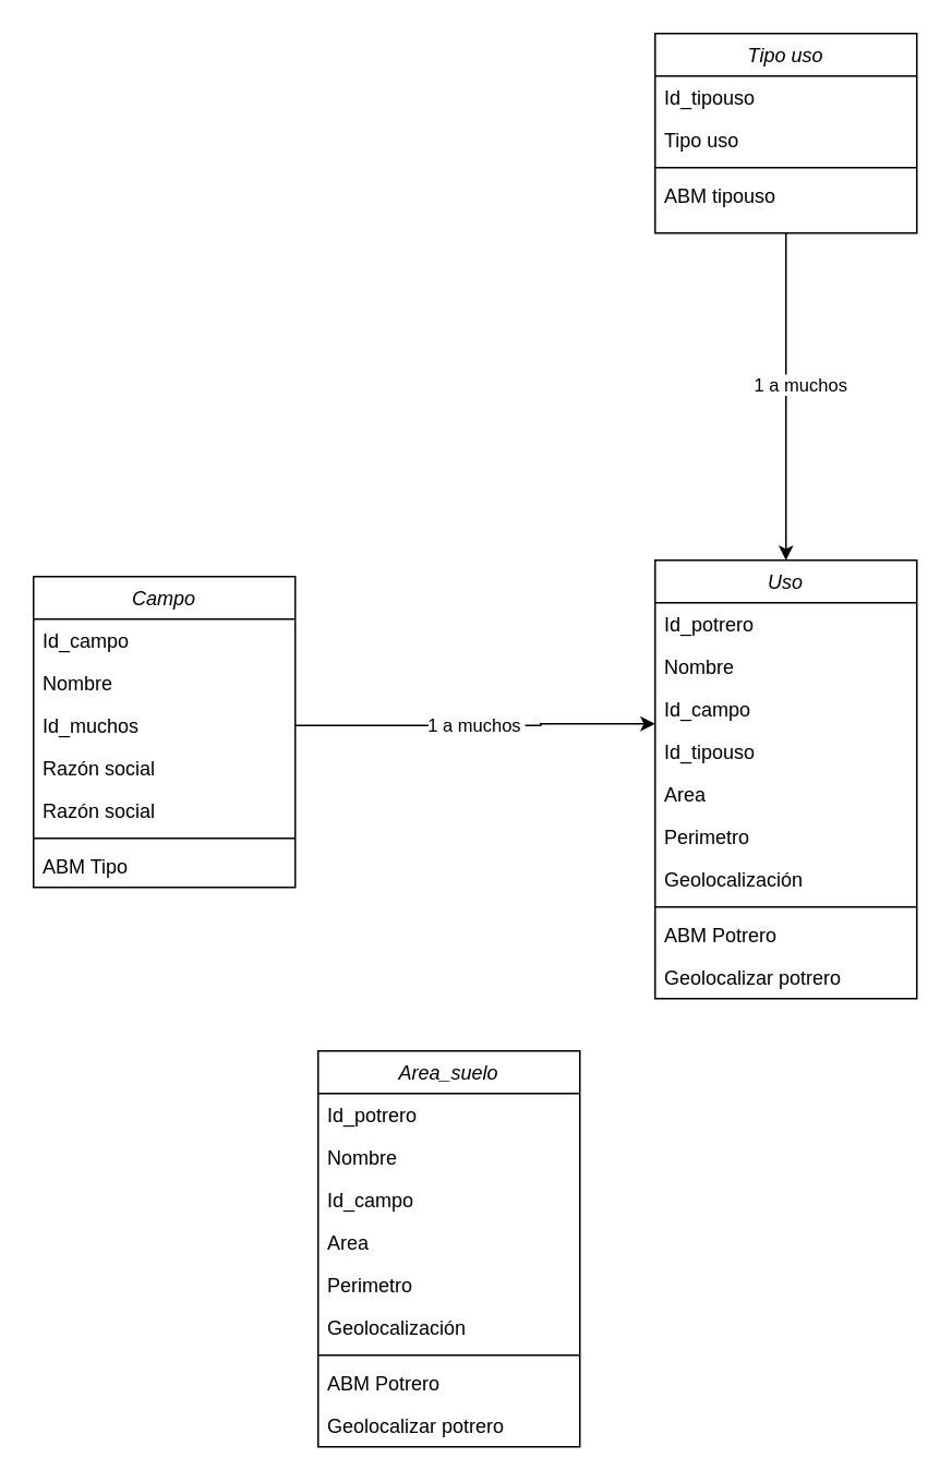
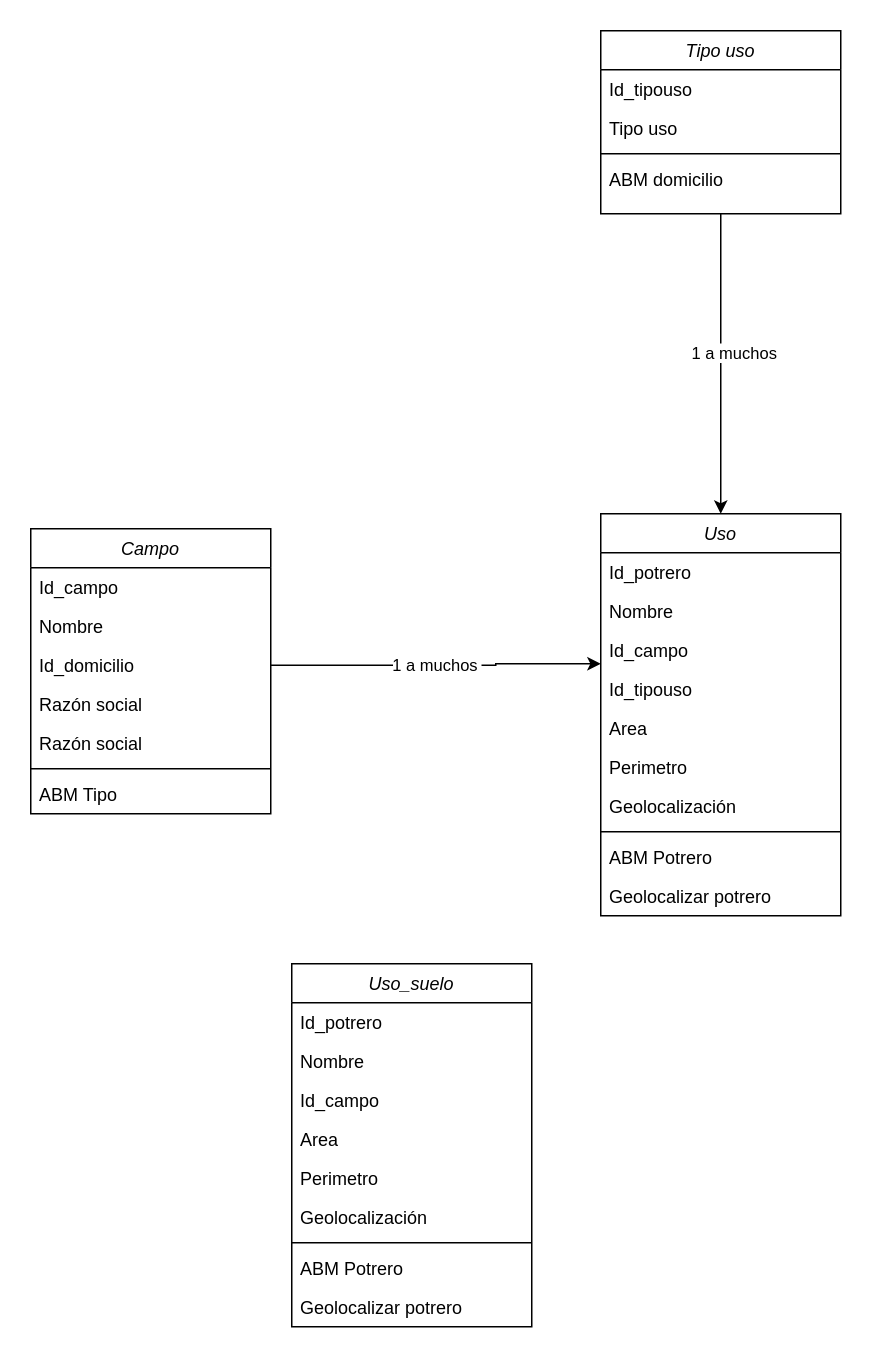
- <mxCell id="38" value="ABM tipouso" style="text;align=left;verticalAlign=top;spacingLeft=4;spacingRight=4;overflow=hidden;rotatable=0;points=[[0,0.5],[1,0.5]];portConstraint=eastwest;" vertex="1" parent="34"><mxGeometry y="86" width="160" height="26" as="geometry" /></mxCell>
+ <mxCell id="38" value="ABM domicilio" style="text;align=left;verticalAlign=top;spacingLeft=4;spacingRight=4;overflow=hidden;rotatable=0;points=[[0,0.5],[1,0.5]];portConstraint=eastwest;" vertex="1" parent="34"><mxGeometry y="86" width="160" height="26" as="geometry" /></mxCell>
- <mxCell id="5" value="Id_muchos" style="text;align=left;verticalAlign=top;spacingLeft=4;spacingRight=4;overflow=hidden;rotatable=0;points=[[0,0.5],[1,0.5]];portConstraint=eastwest;rounded=0;shadow=0;html=0;" parent="2" vertex="1"><mxGeometry y="78" width="160" height="26" as="geometry" /></mxCell>
+ <mxCell id="5" value="Id_domicilio" style="text;align=left;verticalAlign=top;spacingLeft=4;spacingRight=4;overflow=hidden;rotatable=0;points=[[0,0.5],[1,0.5]];portConstraint=eastwest;rounded=0;shadow=0;html=0;" parent="2" vertex="1"><mxGeometry y="78" width="160" height="26" as="geometry" /></mxCell>
- <mxCell id="22" value="Area_suelo" style="swimlane;fontStyle=2;align=center;verticalAlign=top;childLayout=stackLayout;horizontal=1;startSize=26;horizontalStack=0;resizeParent=1;resizeLast=0;collapsible=1;marginBottom=0;rounded=0;shadow=0;strokeWidth=1;" vertex="1" parent="1"><mxGeometry x="194" y="642" width="160" height="242" as="geometry"><mxRectangle x="230" y="140" width="160" height="26" as="alternateBounds" /></mxGeometry></mxCell>
+ <mxCell id="22" value="Uso_suelo" style="swimlane;fontStyle=2;align=center;verticalAlign=top;childLayout=stackLayout;horizontal=1;startSize=26;horizontalStack=0;resizeParent=1;resizeLast=0;collapsible=1;marginBottom=0;rounded=0;shadow=0;strokeWidth=1;" vertex="1" parent="1"><mxGeometry x="194" y="642" width="160" height="242" as="geometry"><mxRectangle x="230" y="140" width="160" height="26" as="alternateBounds" /></mxGeometry></mxCell>
